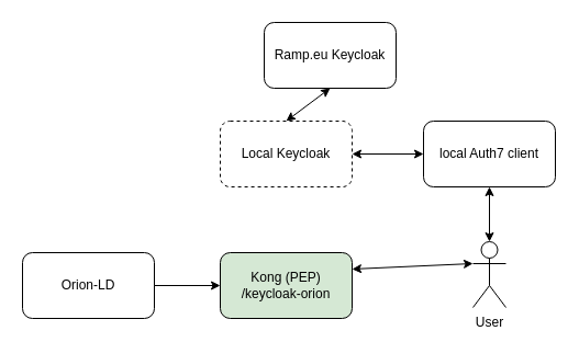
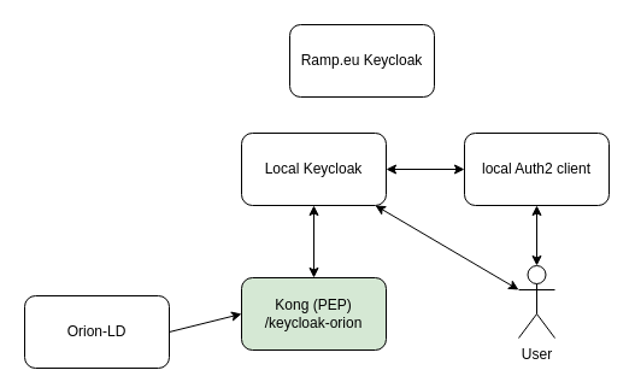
- <mxCell id="6" style="edgeStyle=none;html=1;exitX=0.5;exitY=0;exitDx=0;exitDy=0;entryX=0.5;entryY=1;entryDx=0;entryDy=0;startArrow=classic;startFill=1;" edge="1" parent="1" source="7" target="11"><mxGeometry relative="1" as="geometry" /></mxCell>
- <mxCell id="7" value="Local Keycloak" style="rounded=1;whiteSpace=wrap;html=1;dashed=1;" vertex="1" parent="1"><mxGeometry x="200" y="110" width="120" height="60" as="geometry" /></mxCell>
+ <mxCell id="7" value="Local Keycloak" style="rounded=1;whiteSpace=wrap;html=1;" vertex="1" parent="1"><mxGeometry x="200" y="110" width="120" height="60" as="geometry" /></mxCell>
- <mxCell id="13" value="local Auth7 client" style="rounded=1;whiteSpace=wrap;html=1;" vertex="1" parent="1"><mxGeometry x="385" y="110" width="120" height="60" as="geometry" /></mxCell>
+ <mxCell id="13" value="local Auth2 client" style="rounded=1;whiteSpace=wrap;html=1;" vertex="1" parent="1"><mxGeometry x="385" y="110" width="120" height="60" as="geometry" /></mxCell>
+ <mxCell id="4" style="html=1;exitX=0.5;exitY=0;exitDx=0;exitDy=0;startArrow=classic;startFill=1;entryX=0.5;entryY=1;entryDx=0;entryDy=0;" edge="1" parent="1" source="5" target="7"><mxGeometry relative="1" as="geometry"><mxPoint x="230" y="135" as="targetPoint" /></mxGeometry></mxCell>
- <mxCell id="10" style="edgeStyle=none;html=1;exitX=0;exitY=0.333;exitDx=0;exitDy=0;entryX=1;entryY=0.25;entryDx=0;entryDy=0;exitPerimeter=0;startArrow=classic;startFill=1;" edge="1" parent="1" source="9" target="5"><mxGeometry relative="1" as="geometry"><mxPoint x="510" y="234.13" as="sourcePoint" /><mxPoint x="430" y="234.13" as="targetPoint" /></mxGeometry></mxCell>
+ <mxCell id="10" style="edgeStyle=none;html=1;exitX=0;exitY=0.333;exitDx=0;exitDy=0;exitPerimeter=0;startArrow=classic;startFill=1;" edge="1" parent="1" source="9" target="7"><mxGeometry relative="1" as="geometry"><mxPoint x="510" y="234.13" as="sourcePoint" /><mxPoint x="430" y="234.13" as="targetPoint" /></mxGeometry></mxCell>
- <mxCell id="2" value="Orion-LD" style="rounded=1;whiteSpace=wrap;html=1;" vertex="1" parent="1"><mxGeometry x="20" y="230" width="120" height="60" as="geometry" /></mxCell>
+ <mxCell id="2" value="Orion-LD" style="rounded=1;whiteSpace=wrap;html=1;" vertex="1" parent="1"><mxGeometry x="20" y="245" width="120" height="60" as="geometry" /></mxCell>
